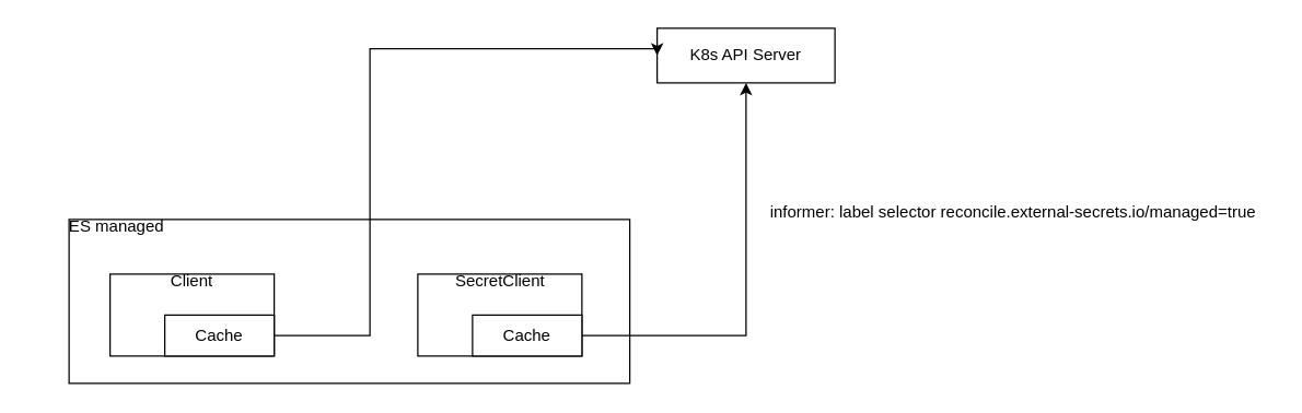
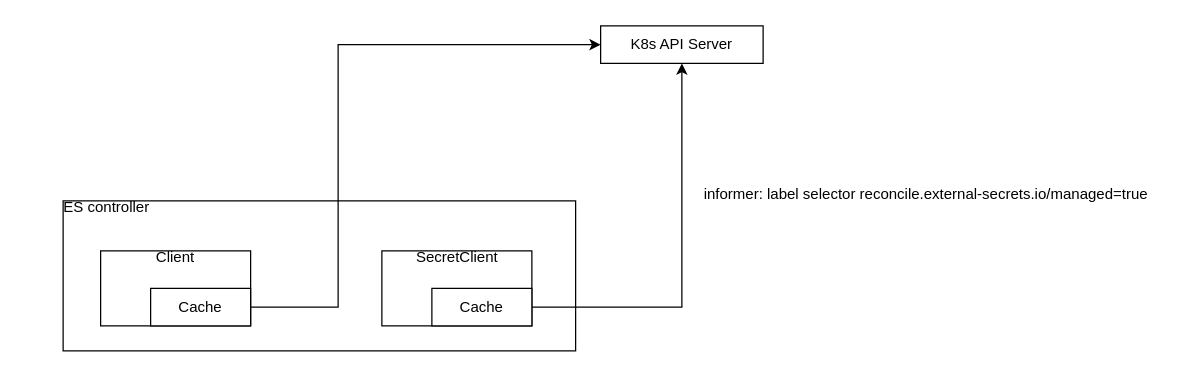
- <mxCell id="4" value="K8s API Server" style="rounded=0;whiteSpace=wrap;html=1;" vertex="1" parent="1"><mxGeometry x="480" y="20" width="130" height="40" as="geometry" /></mxCell>
+ <mxCell id="4" value="K8s API Server" style="rounded=0;whiteSpace=wrap;html=1;" vertex="1" parent="1"><mxGeometry x="480" y="20" width="130" height="30" as="geometry" /></mxCell>
- <mxCell id="3" value="ES managed" style="text;html=1;align=center;verticalAlign=middle;whiteSpace=wrap;rounded=0;" vertex="1" parent="1"><mxGeometry x="20" y="150" width="130" height="30" as="geometry" /></mxCell>
+ <mxCell id="3" value="ES controller" style="text;html=1;align=center;verticalAlign=middle;whiteSpace=wrap;rounded=0;" vertex="1" parent="1"><mxGeometry x="20" y="150" width="130" height="30" as="geometry" /></mxCell>
